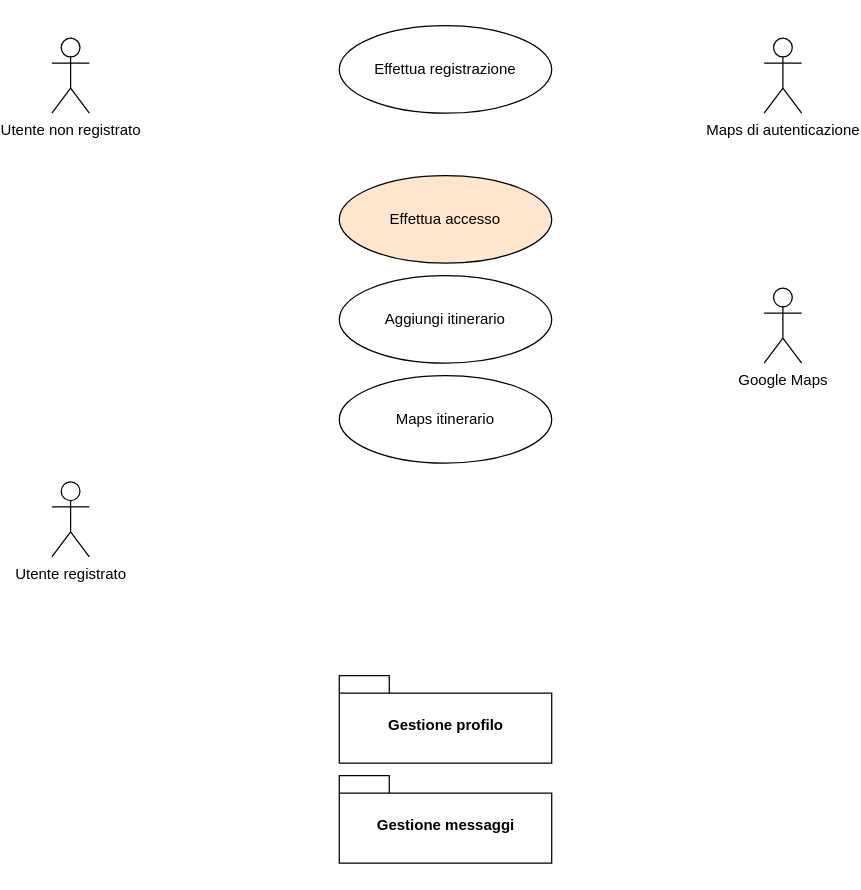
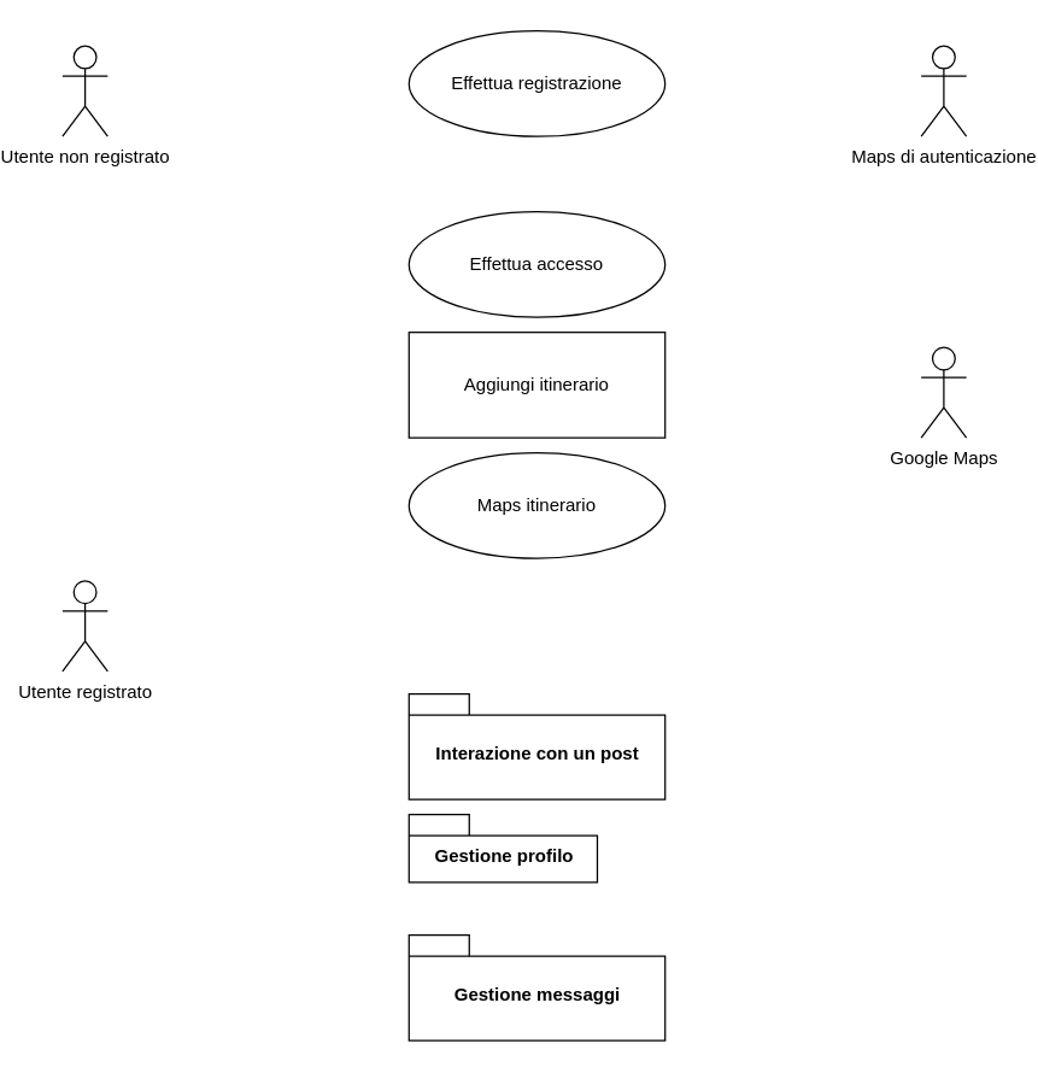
- <mxCell id="5" value="Effettua accesso" style="ellipse;whiteSpace=wrap;html=1;fillColor=#ffe6cc;" parent="1" vertex="1"><mxGeometry x="250" y="140" width="170" height="70" as="geometry" /></mxCell>
+ <mxCell id="5" value="Effettua accesso" style="ellipse;whiteSpace=wrap;html=1;" parent="1" vertex="1"><mxGeometry x="250" y="140" width="170" height="70" as="geometry" /></mxCell>
- <mxCell id="12" value="Aggiungi itinerario" style="ellipse;whiteSpace=wrap;html=1;" parent="1" vertex="1"><mxGeometry x="250" y="220" width="170" height="70" as="geometry" /></mxCell>
+ <mxCell id="12" value="Aggiungi itinerario" style="whiteSpace=wrap;html=1;rounded=0;" parent="1" vertex="1"><mxGeometry x="250" y="220" width="170" height="70" as="geometry" /></mxCell>
+ <mxCell id="8" value="Interazione con un post" style="shape=folder;fontStyle=1;spacingTop=10;tabWidth=40;tabHeight=14;tabPosition=left;html=1;" parent="1" vertex="1"><mxGeometry x="250" y="460" width="170" height="70" as="geometry" /></mxCell>
- <mxCell id="11" value="Gestione profilo" style="shape=folder;fontStyle=1;spacingTop=10;tabWidth=40;tabHeight=14;tabPosition=left;html=1;" parent="1" vertex="1"><mxGeometry x="250" y="540" width="170" height="70" as="geometry" /></mxCell>
+ <mxCell id="11" value="Gestione profilo" style="shape=folder;fontStyle=1;spacingTop=10;tabWidth=40;tabHeight=14;tabPosition=left;html=1;" parent="1" vertex="1"><mxGeometry x="250" y="540" width="125" height="45" as="geometry" /></mxCell>
